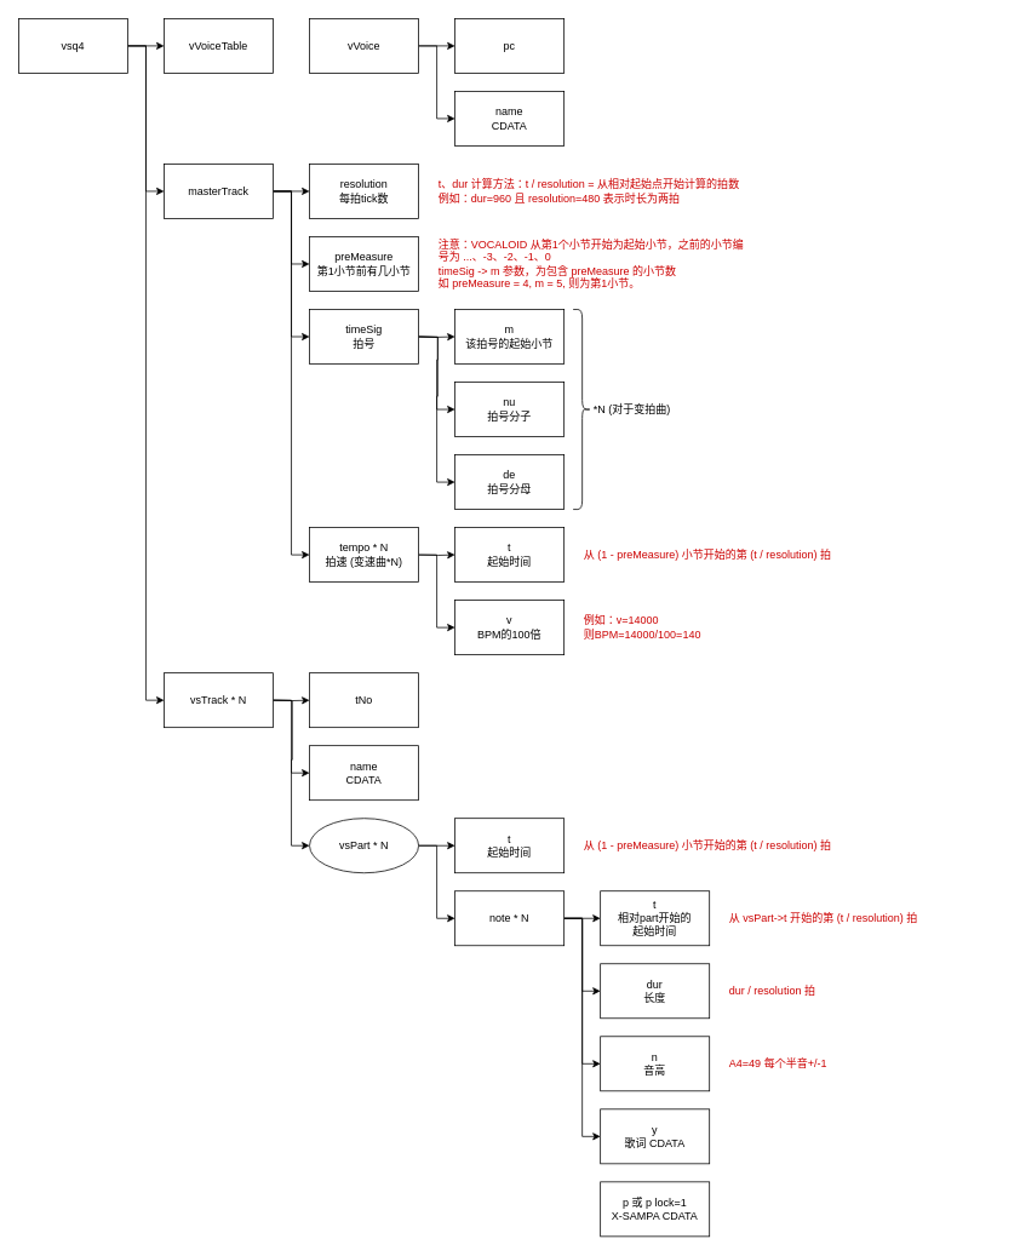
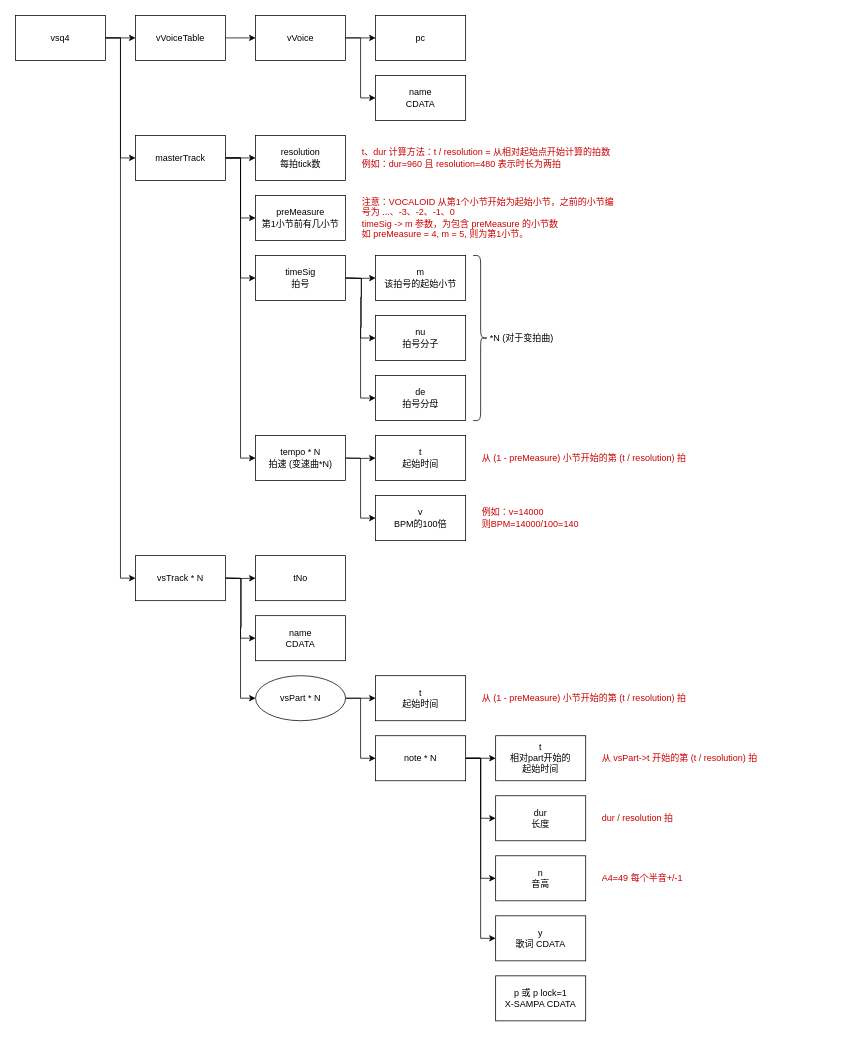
+ <mxCell id="6" style="edgeStyle=orthogonalEdgeStyle;rounded=0;orthogonalLoop=1;jettySize=auto;html=1;" edge="1" parent="1" source="7" target="10"><mxGeometry relative="1" as="geometry" /></mxCell>
